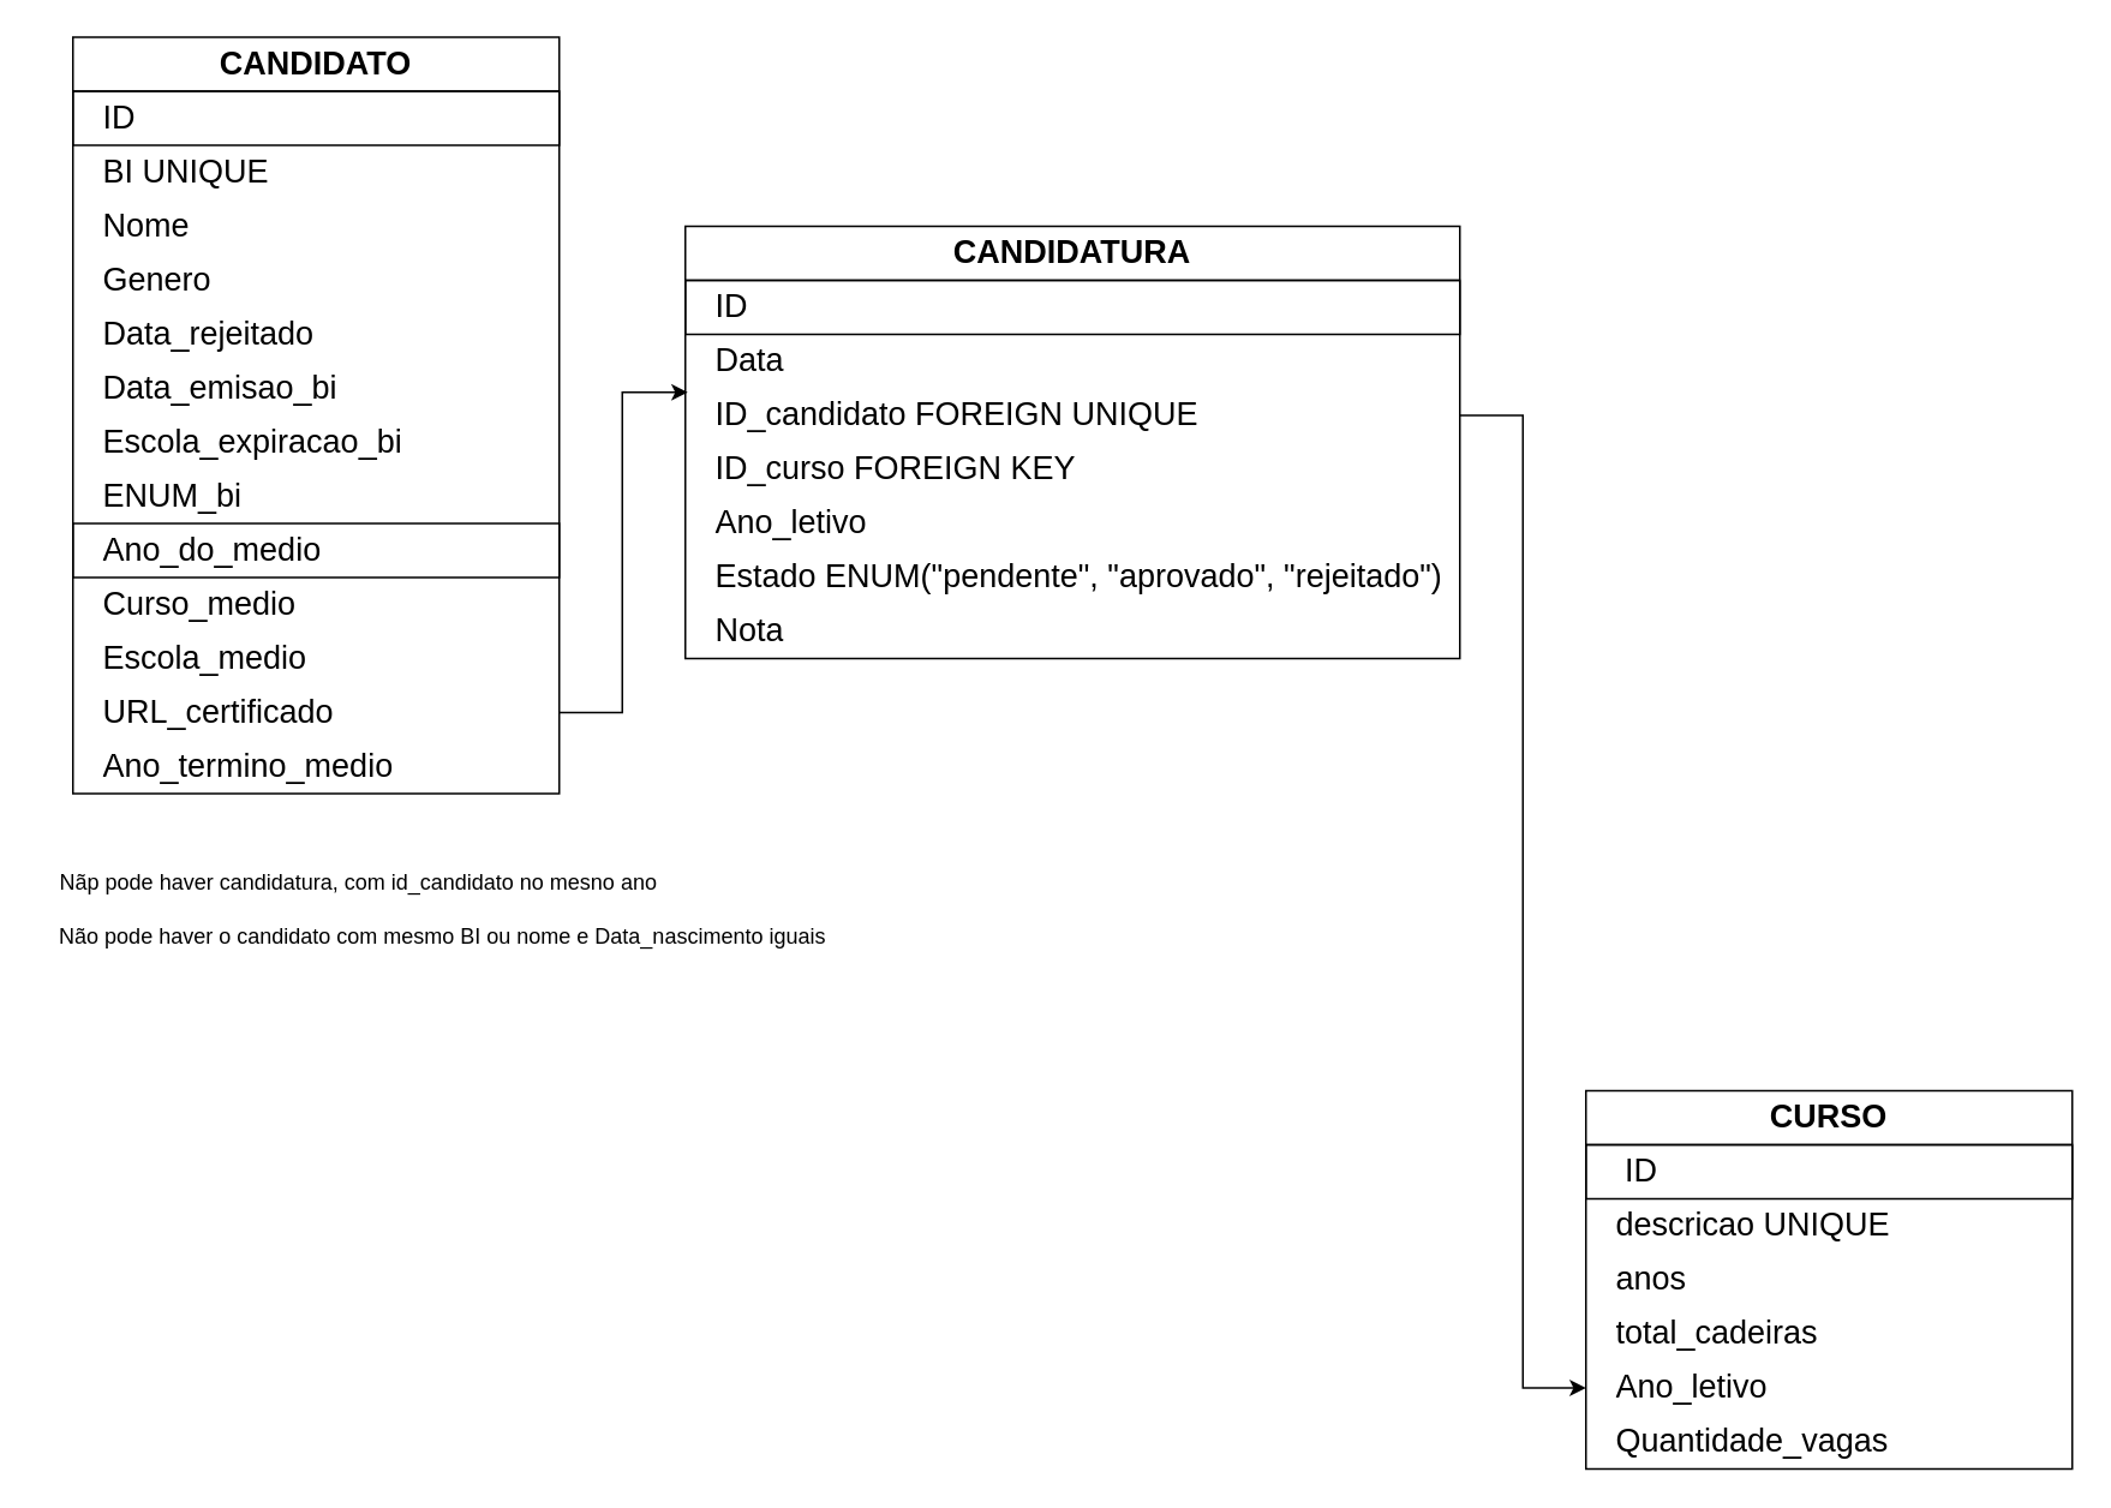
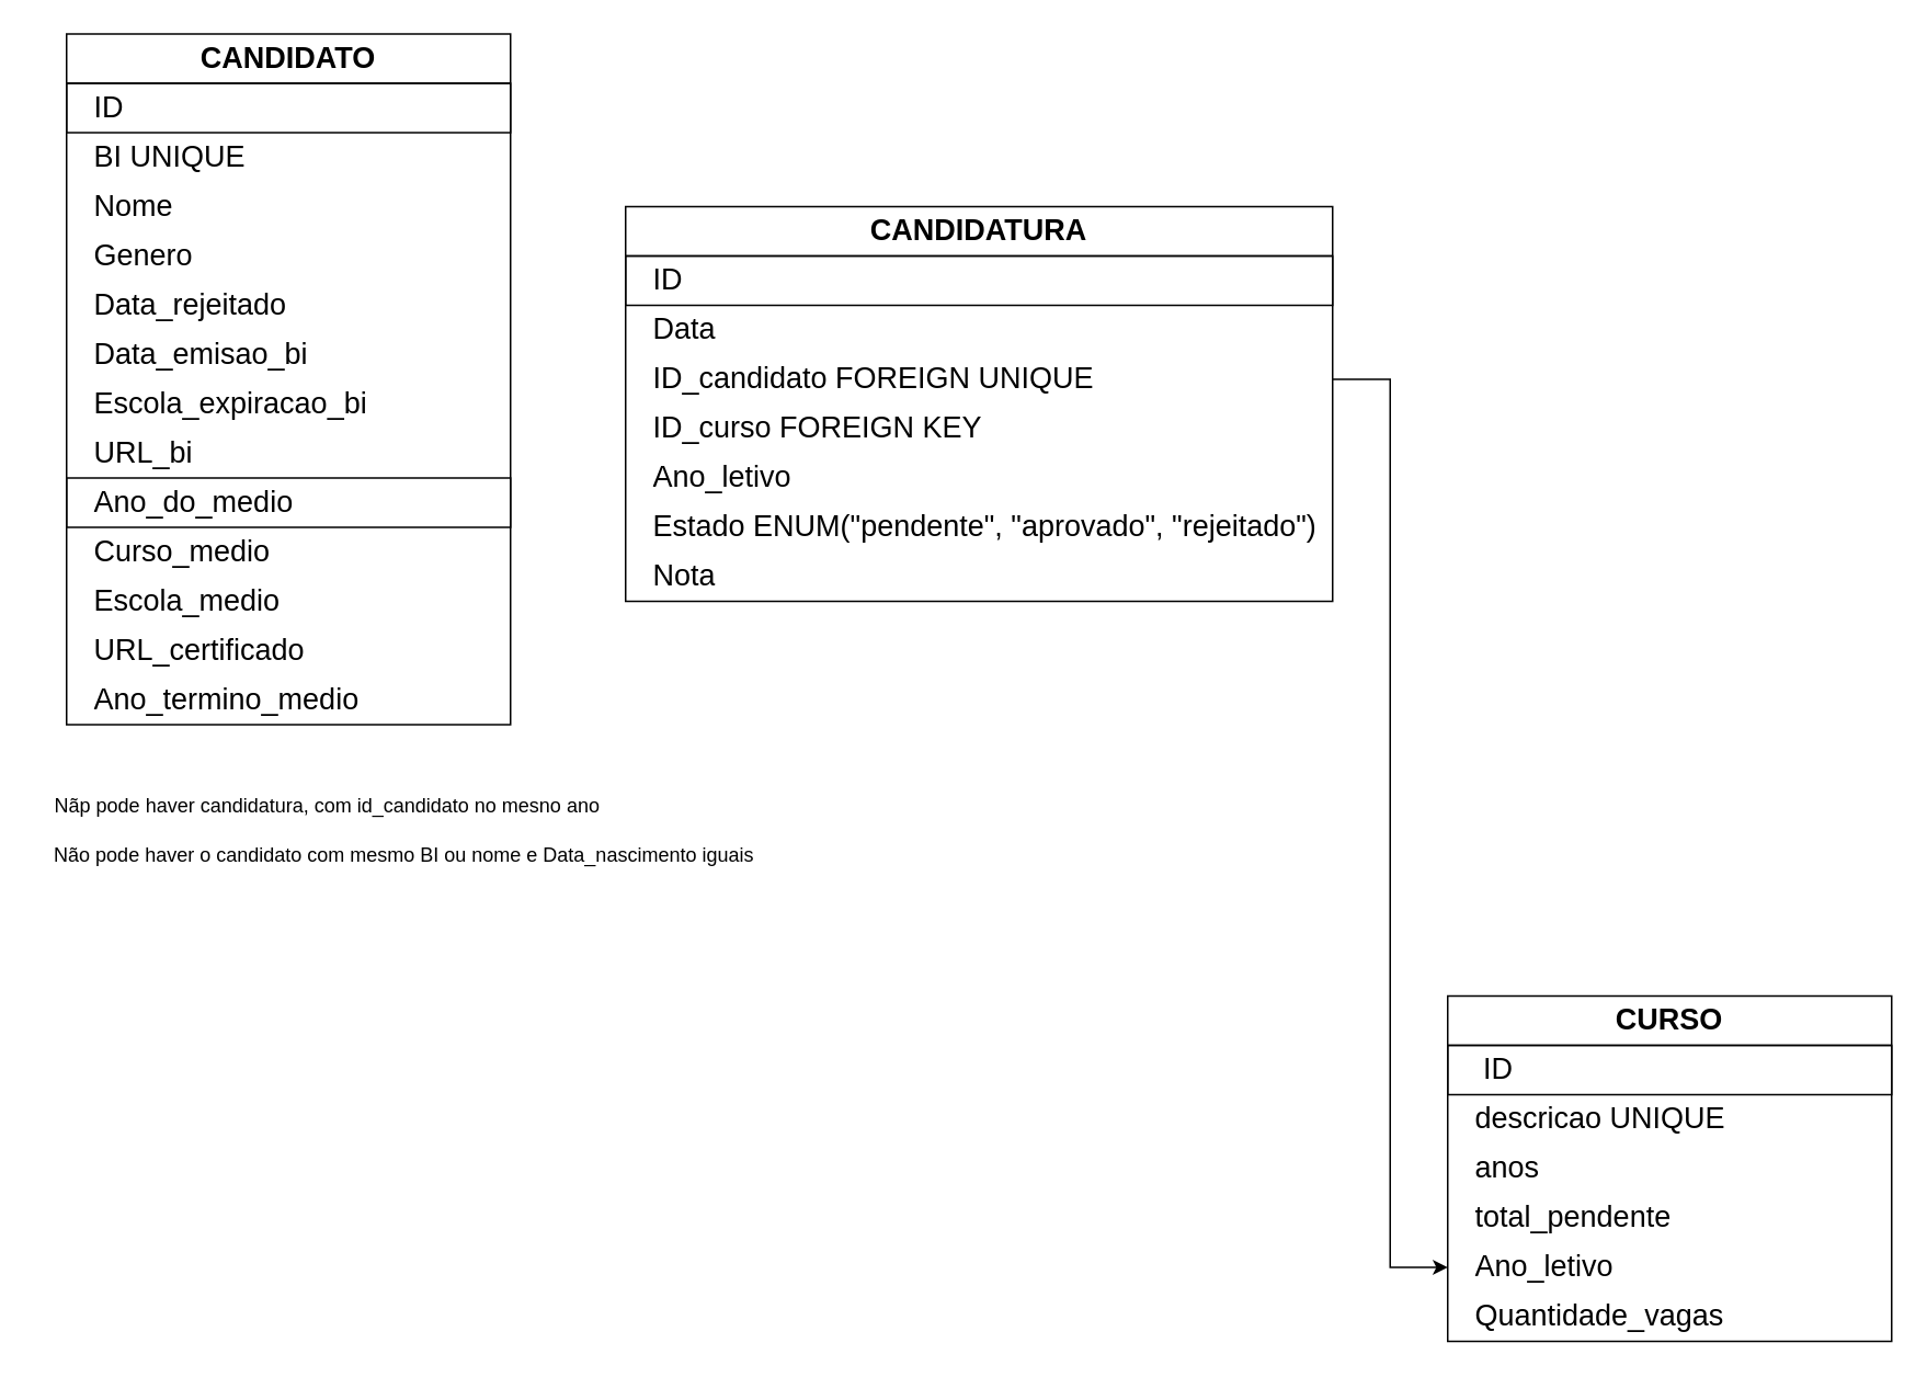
- <mxCell id="10" value="ENUM_bi" style="text;strokeColor=none;fillColor=none;align=left;verticalAlign=middle;spacingLeft=15;spacingRight=4;overflow=hidden;points=[[0,0.5],[1,0.5]];portConstraint=eastwest;rotatable=0;whiteSpace=wrap;html=1;spacing=2;fontSize=18;fontStyle=0" vertex="1" parent="2"><mxGeometry y="240" width="270" height="30" as="geometry" /></mxCell>
+ <mxCell id="10" value="URL_bi" style="text;strokeColor=none;fillColor=none;align=left;verticalAlign=middle;spacingLeft=15;spacingRight=4;overflow=hidden;points=[[0,0.5],[1,0.5]];portConstraint=eastwest;rotatable=0;whiteSpace=wrap;html=1;spacing=2;fontSize=18;fontStyle=0" vertex="1" parent="2"><mxGeometry y="240" width="270" height="30" as="geometry" /></mxCell>
- <mxCell id="31" value="" style="edgeStyle=orthogonalEdgeStyle;rounded=0;orthogonalLoop=1;jettySize=auto;html=1;entryX=0.003;entryY=0.073;entryDx=0;entryDy=0;entryPerimeter=0;" edge="1" parent="1" source="14" target="19"><mxGeometry relative="1" as="geometry" /></mxCell>
- <mxCell id="28" value="total_cadeiras" style="text;strokeColor=none;fillColor=none;align=left;verticalAlign=middle;spacingLeft=15;spacingRight=4;overflow=hidden;points=[[0,0.5],[1,0.5]];portConstraint=eastwest;rotatable=0;whiteSpace=wrap;html=1;fontSize=18;fontStyle=0" vertex="1" parent="24"><mxGeometry y="120" width="270" height="30" as="geometry" /></mxCell>
+ <mxCell id="28" value="total_pendente" style="text;strokeColor=none;fillColor=none;align=left;verticalAlign=middle;spacingLeft=15;spacingRight=4;overflow=hidden;points=[[0,0.5],[1,0.5]];portConstraint=eastwest;rotatable=0;whiteSpace=wrap;html=1;fontSize=18;fontStyle=0" vertex="1" parent="24"><mxGeometry y="120" width="270" height="30" as="geometry" /></mxCell>
